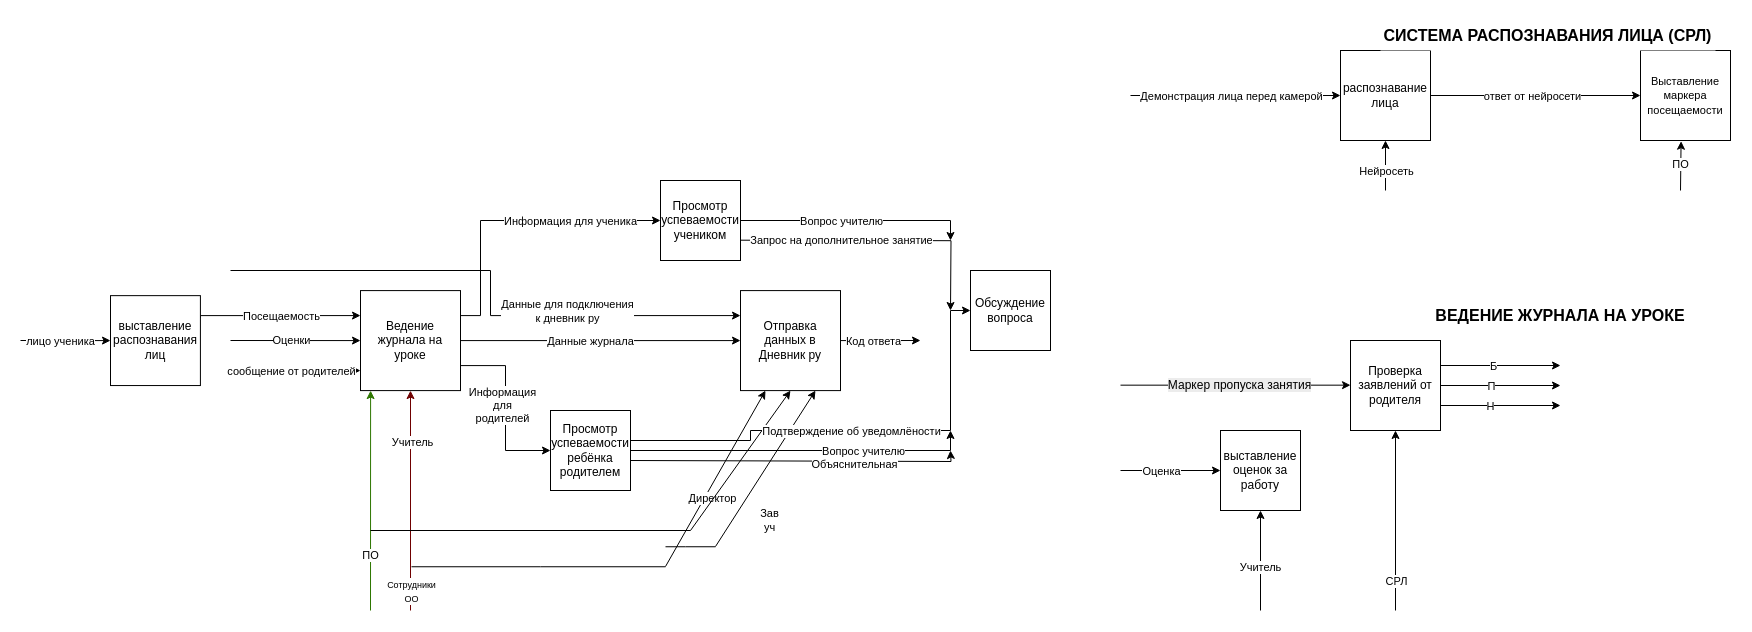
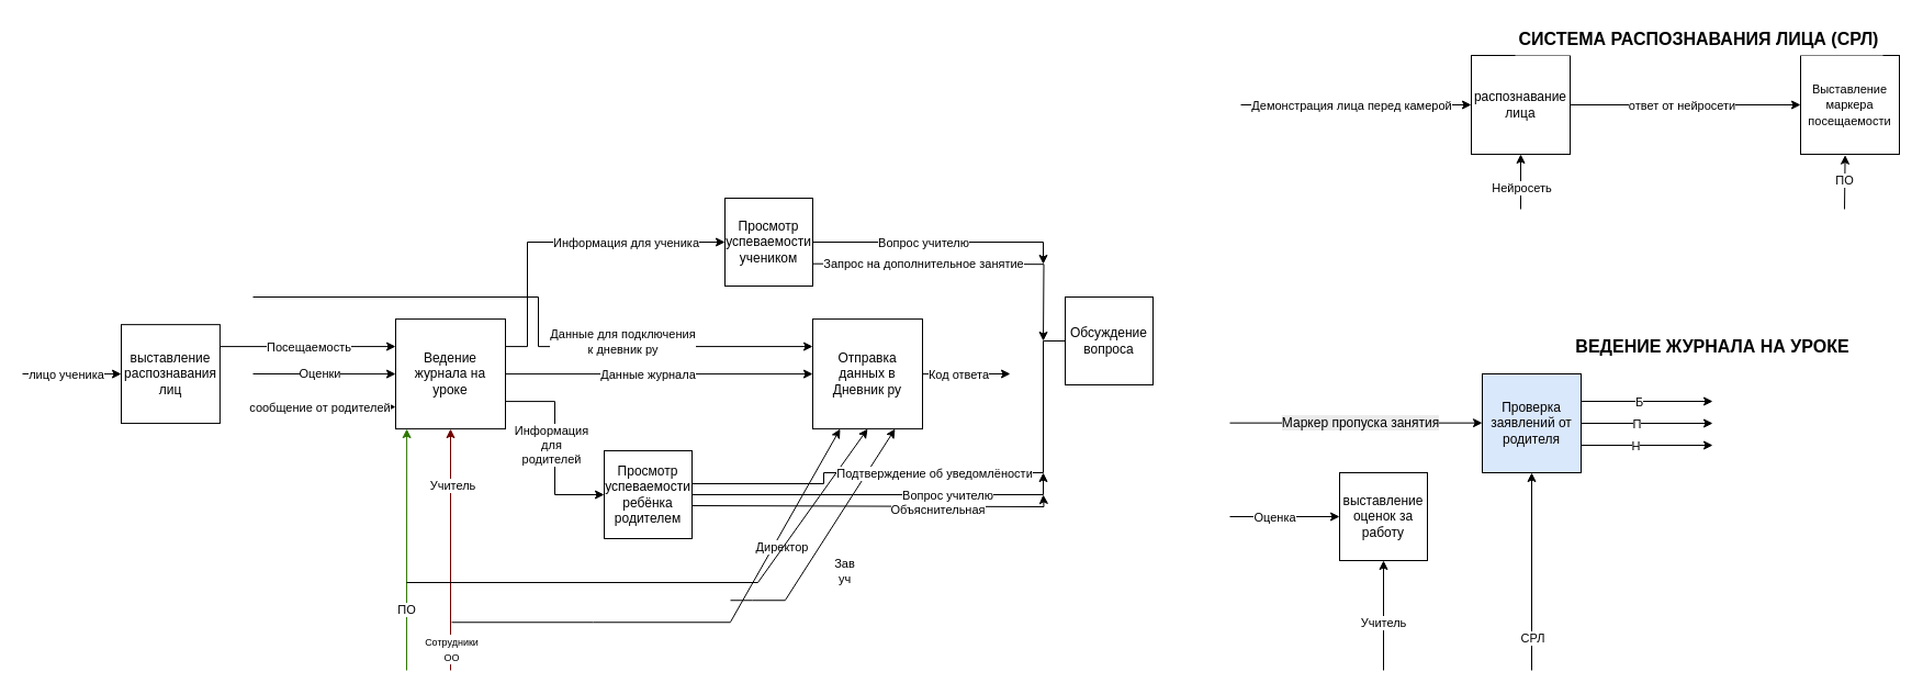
- <mxCell id="27" style="edgeStyle=orthogonalEdgeStyle;rounded=0;orthogonalLoop=1;jettySize=auto;html=1;entryX=0;entryY=0.5;entryDx=0;entryDy=0;" edge="1" parent="1" source="31" target="43"><mxGeometry relative="1" as="geometry"><mxPoint x="960" y="430" as="targetPoint" /><Array as="points"><mxPoint x="750" y="440" /><mxPoint x="750" y="430" /><mxPoint x="950" y="430" /><mxPoint x="950" y="310" /></Array></mxGeometry></mxCell>
+ <mxCell id="27" style="edgeStyle=orthogonalEdgeStyle;rounded=0;orthogonalLoop=1;jettySize=auto;html=1;entryX=0;entryY=0.5;entryDx=0;entryDy=0;endArrow=none;" edge="1" parent="1" source="31" target="43"><mxGeometry relative="1" as="geometry"><mxPoint x="960" y="430" as="targetPoint" /><Array as="points"><mxPoint x="750" y="440" /><mxPoint x="750" y="430" /><mxPoint x="950" y="430" /><mxPoint x="950" y="310" /></Array></mxGeometry></mxCell>
- <mxCell id="64" value="Проверка заявлений от родителя" style="whiteSpace=wrap;html=1;aspect=fixed;" vertex="1" parent="1"><mxGeometry x="1350" y="340" width="90" height="90" as="geometry" /></mxCell>
+ <mxCell id="64" value="Проверка заявлений от родителя" style="whiteSpace=wrap;html=1;aspect=fixed;fillColor=#dae8fc;" vertex="1" parent="1"><mxGeometry x="1350" y="340" width="90" height="90" as="geometry" /></mxCell>
